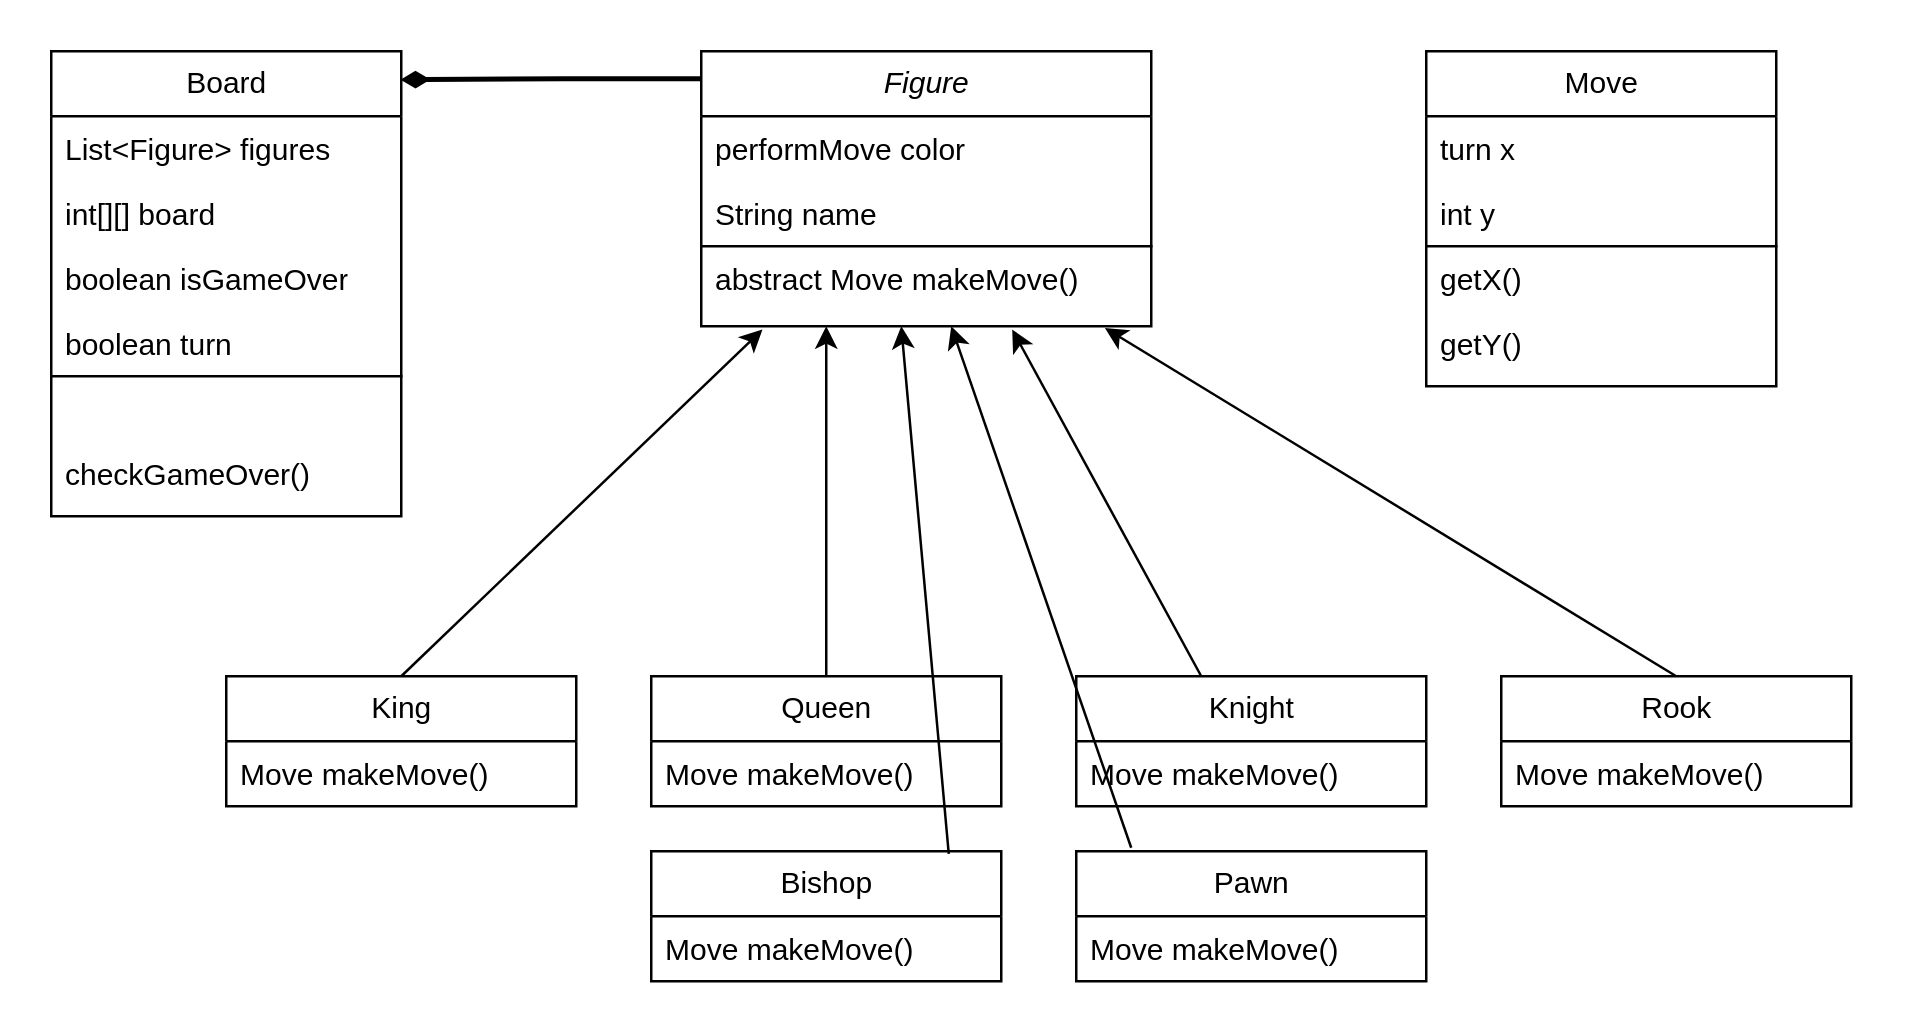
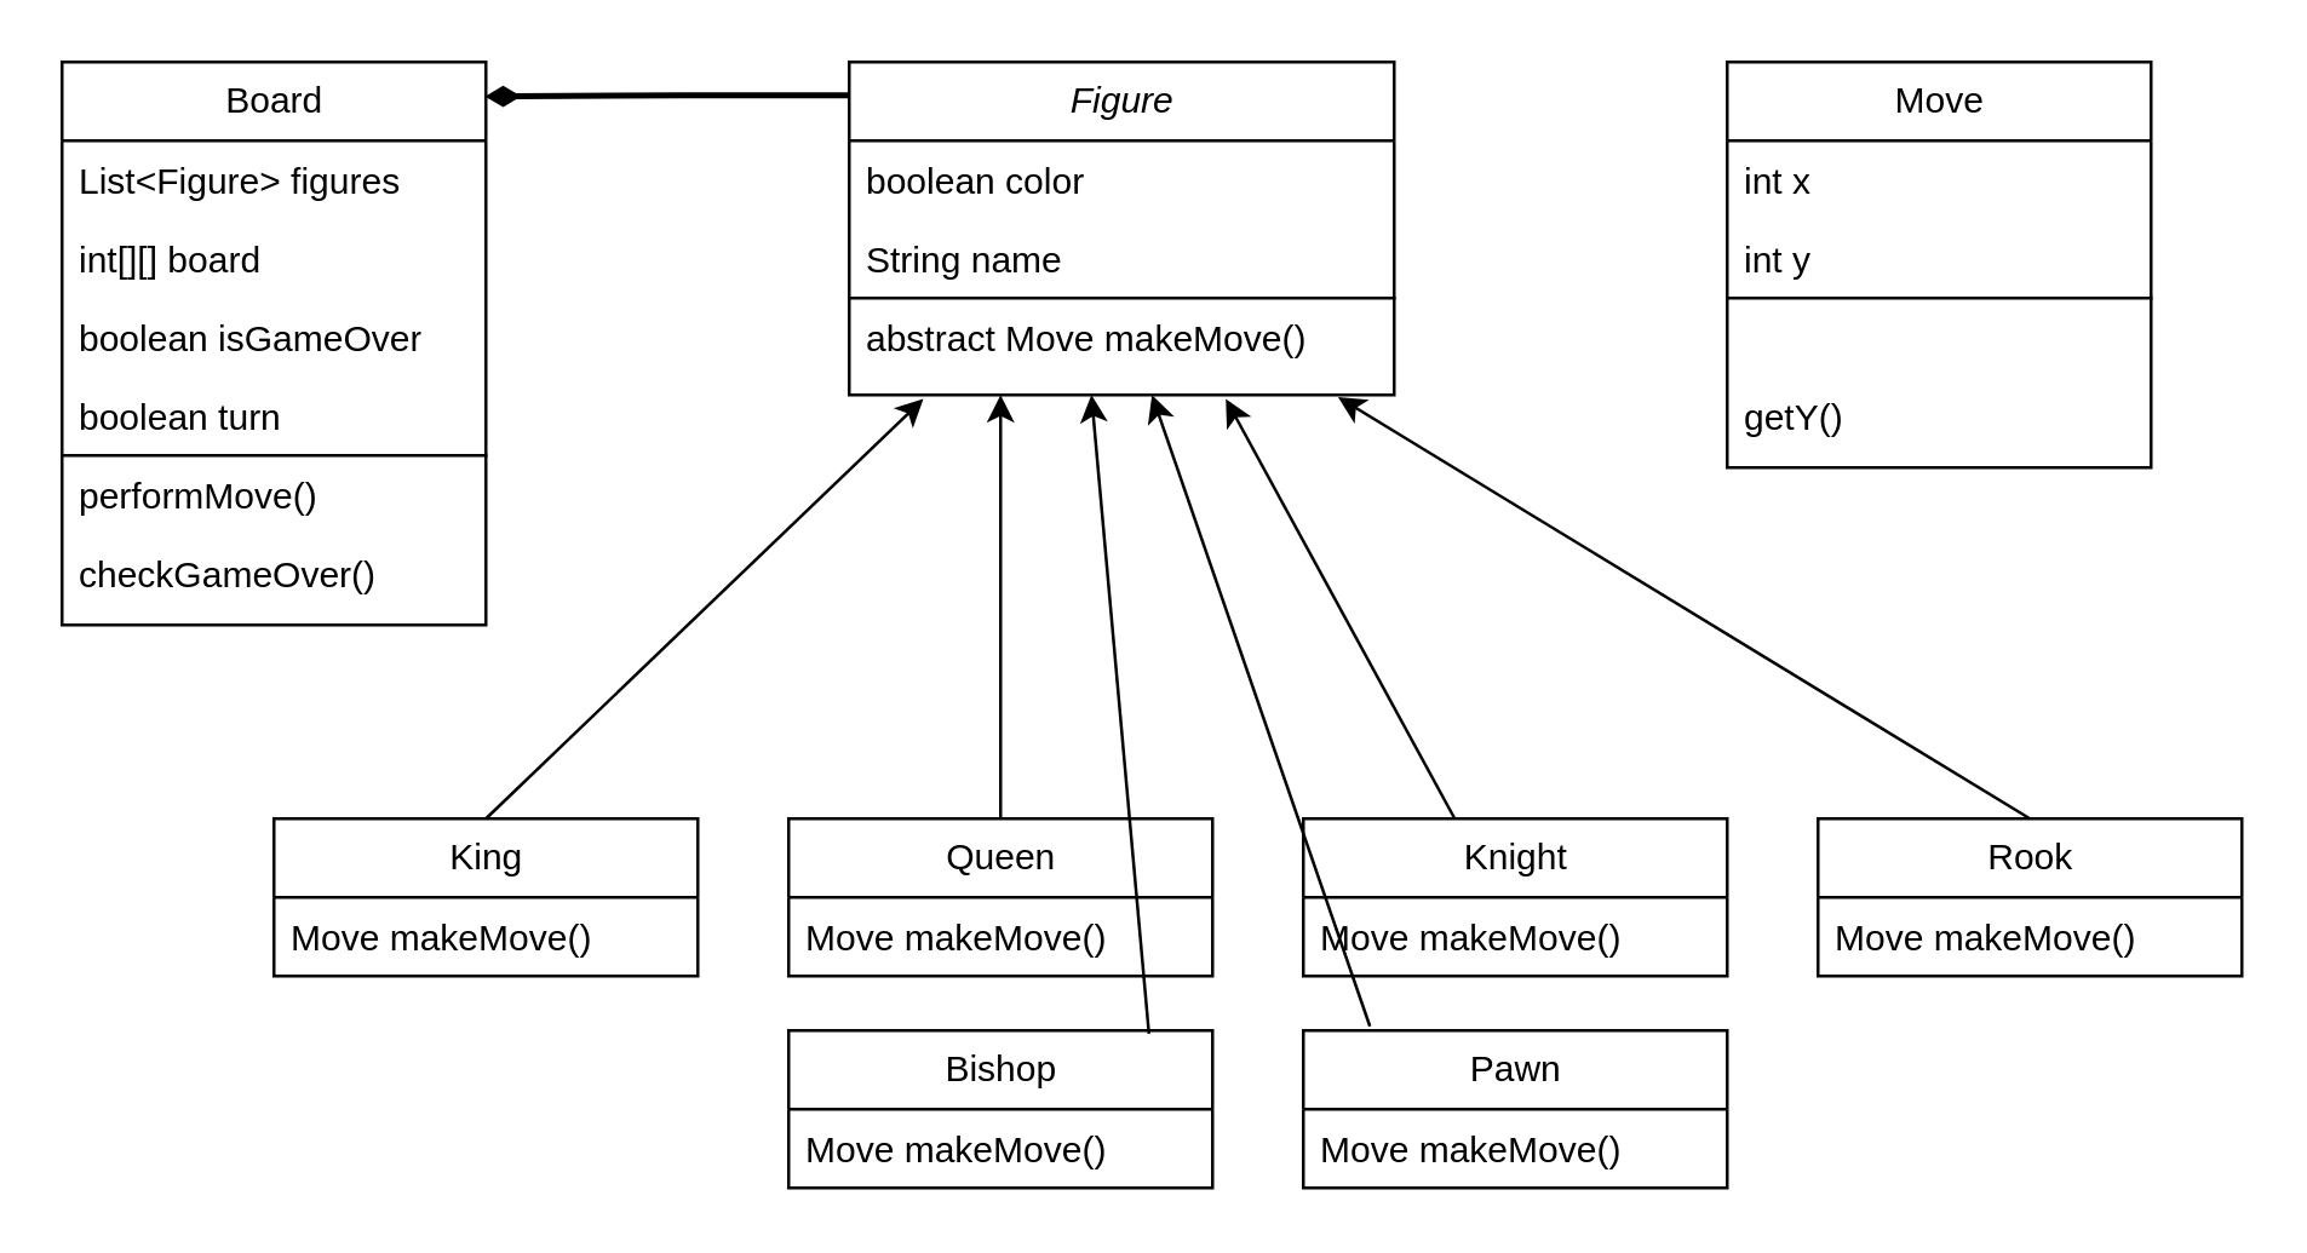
- <mxCell id="12" value="performMove color" style="text;strokeColor=none;fillColor=none;align=left;verticalAlign=top;spacingLeft=4;spacingRight=4;overflow=hidden;rotatable=0;points=[[0,0.5],[1,0.5]];portConstraint=eastwest;whiteSpace=wrap;html=1;" vertex="1" parent="11"><mxGeometry y="26" width="180" height="26" as="geometry" /></mxCell>
+ <mxCell id="12" value="boolean color" style="text;strokeColor=none;fillColor=none;align=left;verticalAlign=top;spacingLeft=4;spacingRight=4;overflow=hidden;rotatable=0;points=[[0,0.5],[1,0.5]];portConstraint=eastwest;whiteSpace=wrap;html=1;" vertex="1" parent="11"><mxGeometry y="26" width="180" height="26" as="geometry" /></mxCell>
- <mxCell id="35" value="turn x" style="text;strokeColor=none;fillColor=none;align=left;verticalAlign=top;spacingLeft=4;spacingRight=4;overflow=hidden;rotatable=0;points=[[0,0.5],[1,0.5]];portConstraint=eastwest;whiteSpace=wrap;html=1;" vertex="1" parent="34"><mxGeometry y="26" width="140" height="26" as="geometry" /></mxCell>
+ <mxCell id="35" value="int x" style="text;strokeColor=none;fillColor=none;align=left;verticalAlign=top;spacingLeft=4;spacingRight=4;overflow=hidden;rotatable=0;points=[[0,0.5],[1,0.5]];portConstraint=eastwest;whiteSpace=wrap;html=1;" vertex="1" parent="34"><mxGeometry y="26" width="140" height="26" as="geometry" /></mxCell>
- <mxCell id="38" value="getX()" style="text;strokeColor=none;fillColor=none;align=left;verticalAlign=top;spacingLeft=4;spacingRight=4;overflow=hidden;rotatable=0;points=[[0,0.5],[1,0.5]];portConstraint=eastwest;whiteSpace=wrap;html=1;" vertex="1" parent="1"><mxGeometry x="570" y="98" width="140" height="26" as="geometry" /></mxCell>
+ <mxCell id="8" value="performMove()" style="text;strokeColor=none;fillColor=none;align=left;verticalAlign=top;spacingLeft=4;spacingRight=4;overflow=hidden;rotatable=0;points=[[0,0.5],[1,0.5]];portConstraint=eastwest;whiteSpace=wrap;html=1;" vertex="1" parent="1"><mxGeometry x="20" y="150" width="140" height="26" as="geometry" /></mxCell>
